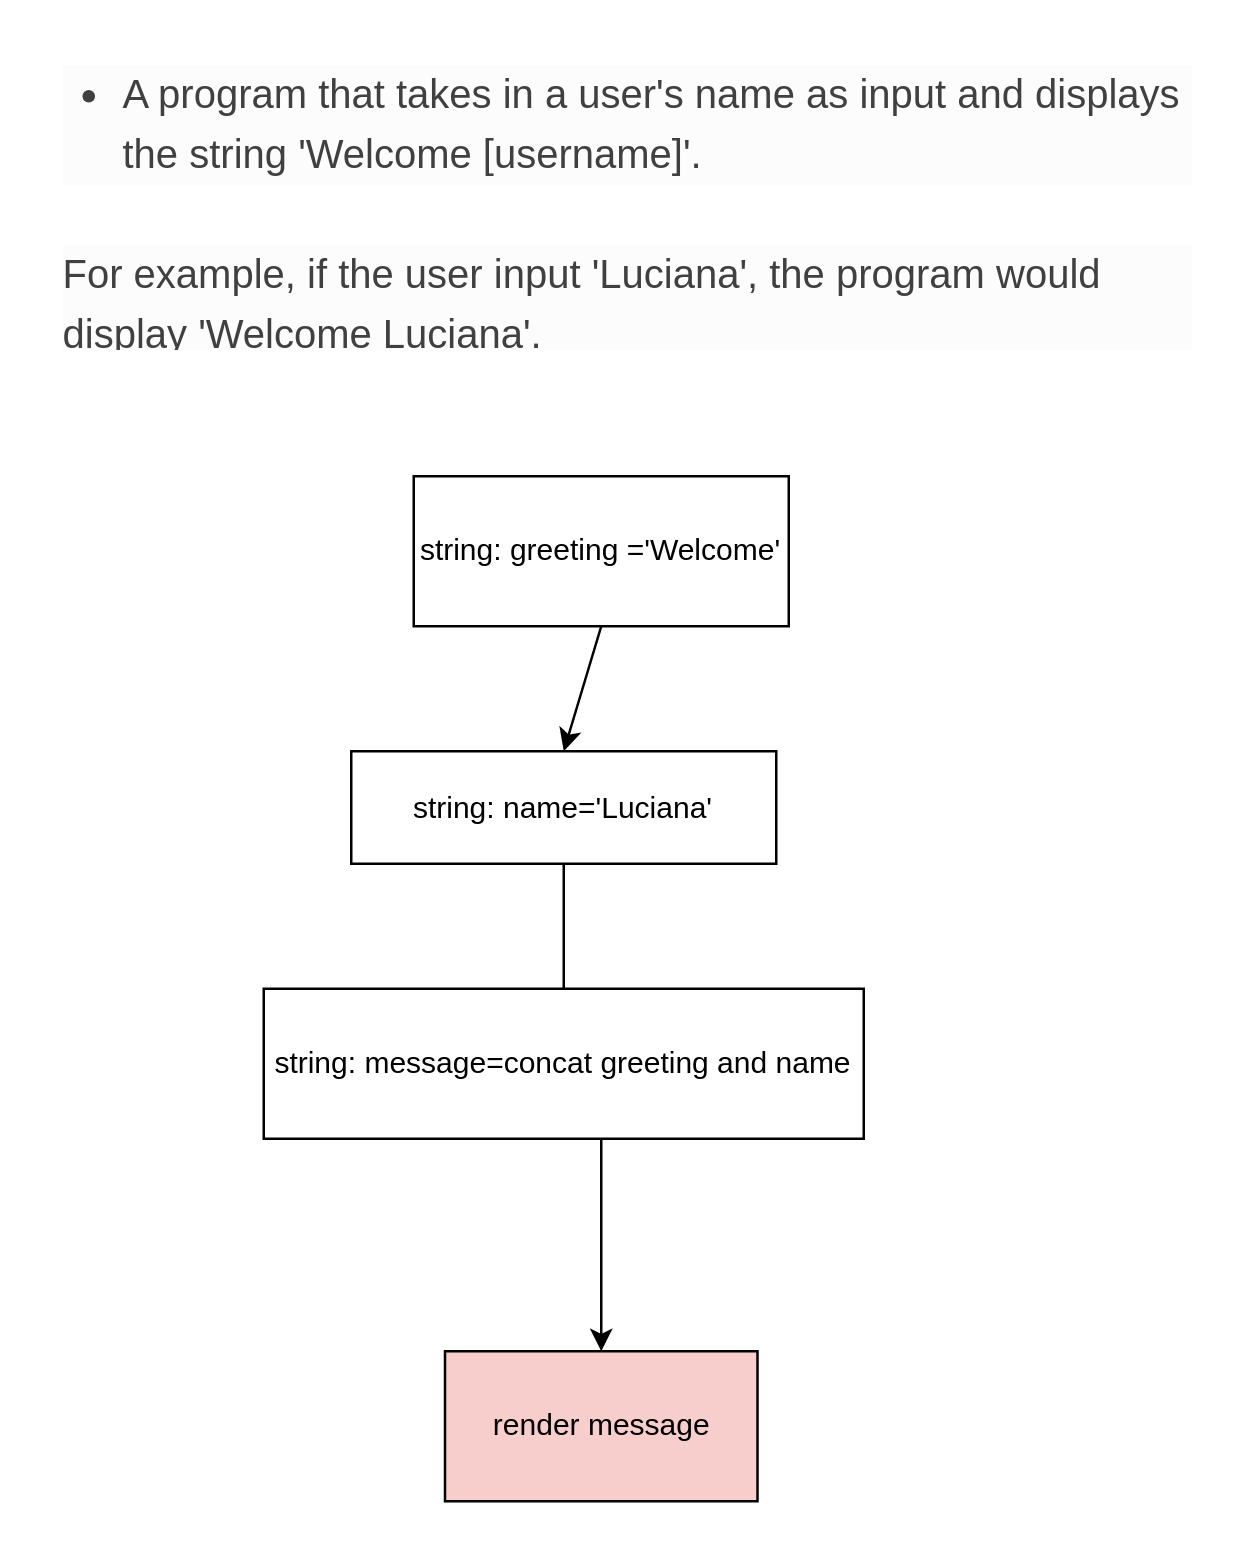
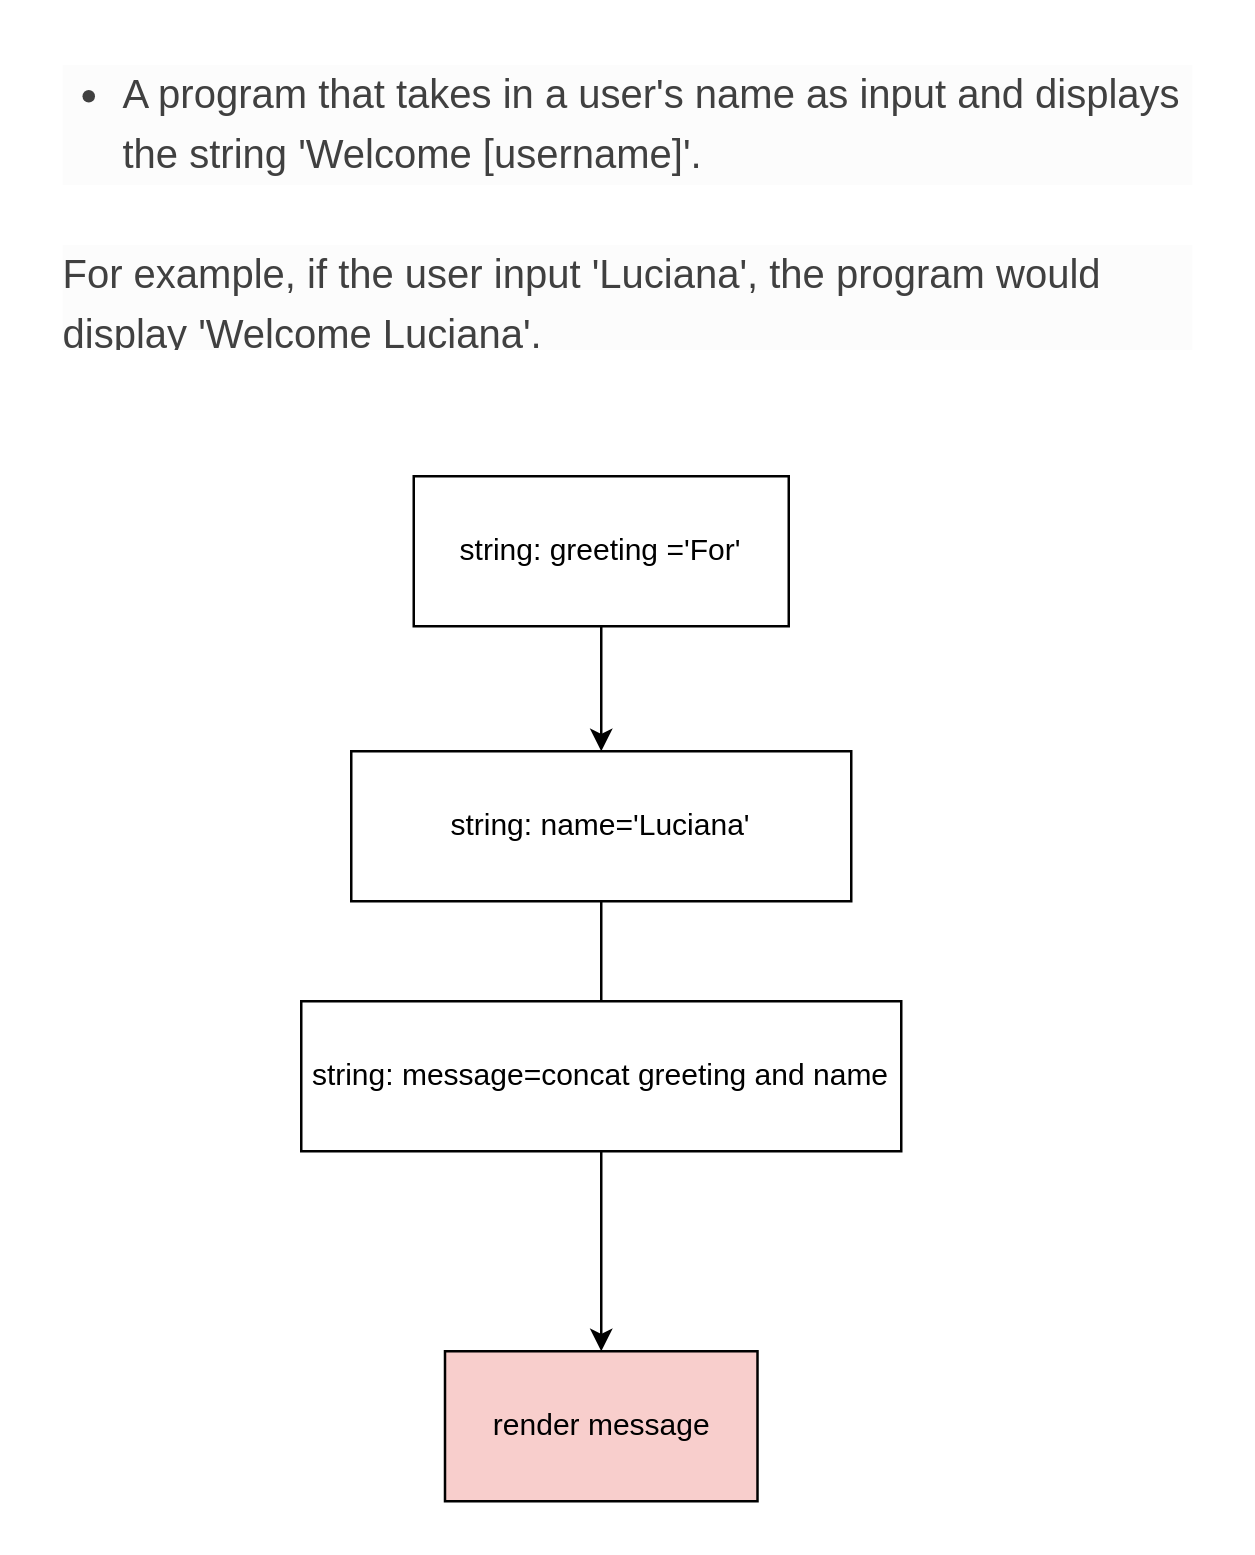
- <mxCell id="3" value="string: greeting ='Welcome'" style="rounded=0;whiteSpace=wrap;html=1;" vertex="1" parent="1"><mxGeometry x="165" y="190" width="150" height="60" as="geometry" /></mxCell>
+ <mxCell id="3" value="string: greeting ='For'" style="rounded=0;whiteSpace=wrap;html=1;" vertex="1" parent="1"><mxGeometry x="165" y="190" width="150" height="60" as="geometry" /></mxCell>
- <mxCell id="6" value="string: name='Luciana'" style="rounded=0;whiteSpace=wrap;html=1;" vertex="1" parent="1"><mxGeometry x="140" y="300" width="170" height="45" as="geometry" /></mxCell>
+ <mxCell id="6" value="string: name='Luciana'" style="rounded=0;whiteSpace=wrap;html=1;" vertex="1" parent="1"><mxGeometry x="140" y="300" width="200" height="60" as="geometry" /></mxCell>
- <mxCell id="8" value="string: message=concat greeting and name" style="rounded=0;whiteSpace=wrap;html=1;" vertex="1" parent="1"><mxGeometry x="105" y="395" width="240" height="60" as="geometry" /></mxCell>
+ <mxCell id="8" value="string: message=concat greeting and name" style="rounded=0;whiteSpace=wrap;html=1;" vertex="1" parent="1"><mxGeometry x="120" y="400" width="240" height="60" as="geometry" /></mxCell>
